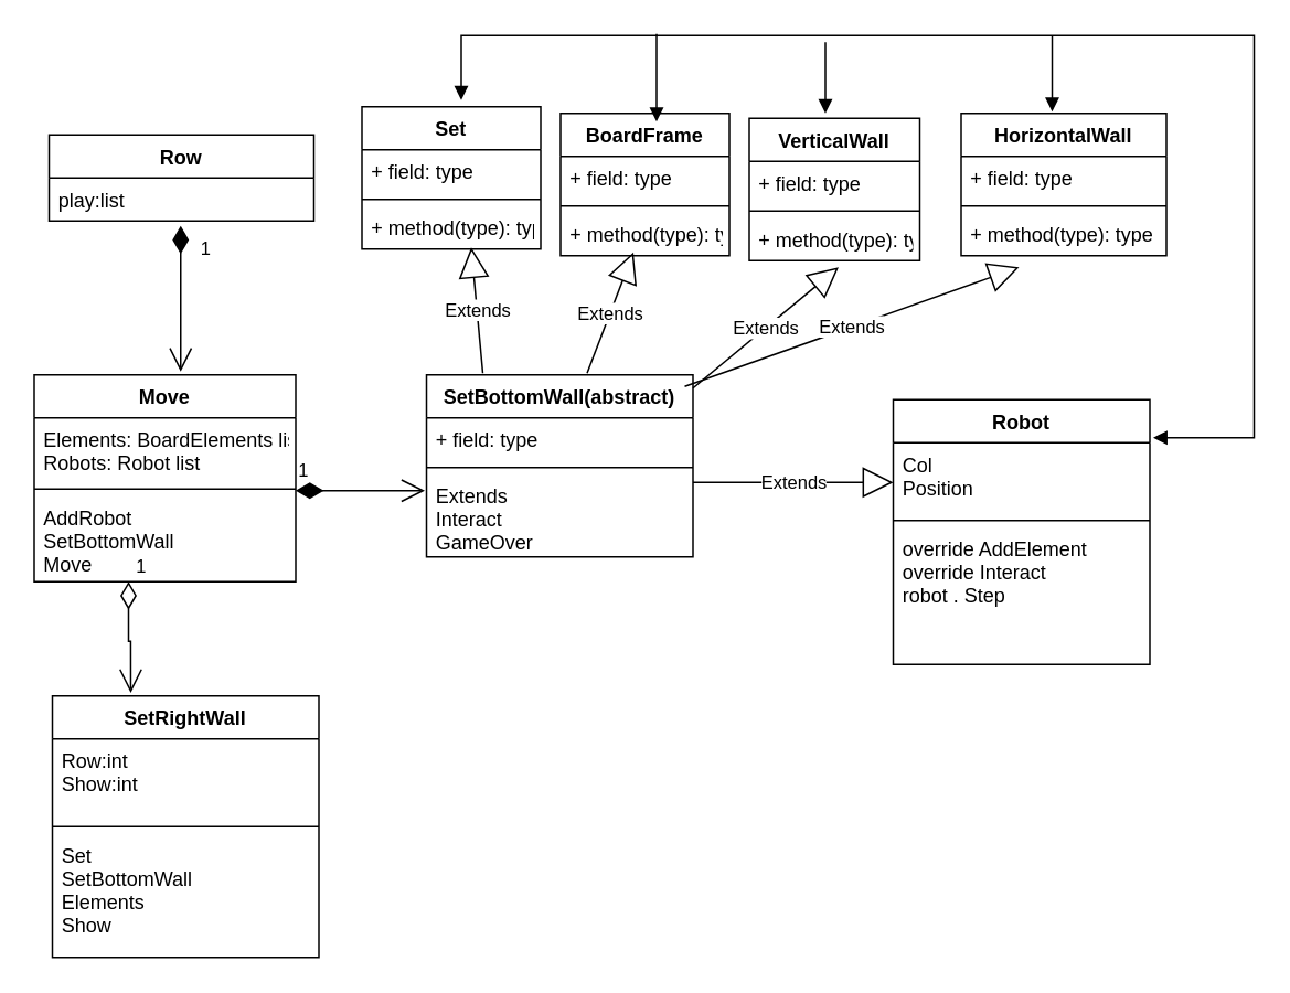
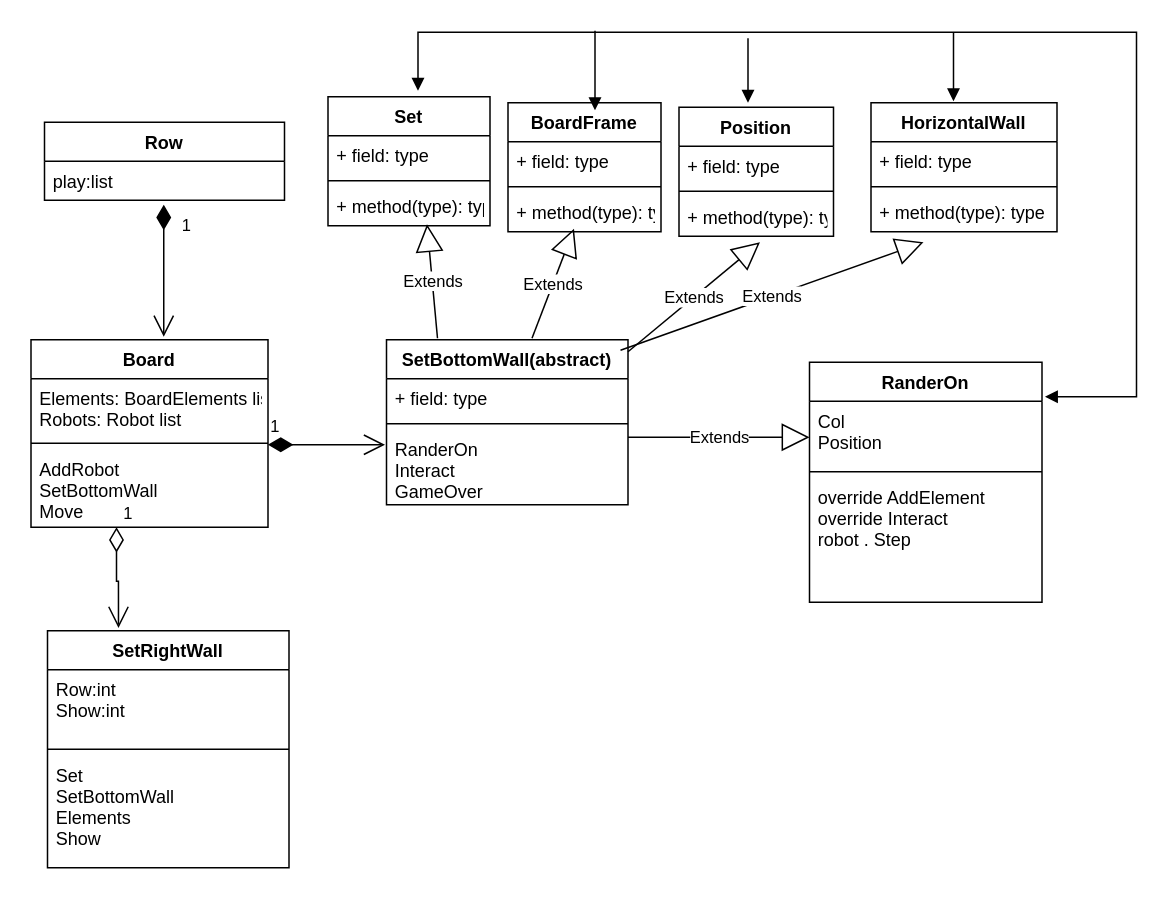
- <mxCell id="32" value="VerticalWall" style="swimlane;fontStyle=1;align=center;verticalAlign=top;childLayout=stackLayout;horizontal=1;startSize=26;horizontalStack=0;resizeParent=1;resizeParentMax=0;resizeLast=0;collapsible=1;marginBottom=0;" vertex="1" parent="1"><mxGeometry x="452" y="71" width="103" height="86" as="geometry" /></mxCell>
+ <mxCell id="32" value="Position" style="swimlane;fontStyle=1;align=center;verticalAlign=top;childLayout=stackLayout;horizontal=1;startSize=26;horizontalStack=0;resizeParent=1;resizeParentMax=0;resizeLast=0;collapsible=1;marginBottom=0;" vertex="1" parent="1"><mxGeometry x="452" y="71" width="103" height="86" as="geometry" /></mxCell>
- <mxCell id="4" value="Move" style="swimlane;fontStyle=1;align=center;verticalAlign=top;childLayout=stackLayout;horizontal=1;startSize=26;horizontalStack=0;resizeParent=1;resizeParentMax=0;resizeLast=0;collapsible=1;marginBottom=0;" vertex="1" parent="1"><mxGeometry x="20" y="226" width="158" height="125" as="geometry" /></mxCell>
+ <mxCell id="4" value="Board" style="swimlane;fontStyle=1;align=center;verticalAlign=top;childLayout=stackLayout;horizontal=1;startSize=26;horizontalStack=0;resizeParent=1;resizeParentMax=0;resizeLast=0;collapsible=1;marginBottom=0;" vertex="1" parent="1"><mxGeometry x="20" y="226" width="158" height="125" as="geometry" /></mxCell>
- <mxCell id="16" value="Robot" style="swimlane;fontStyle=1;align=center;verticalAlign=top;childLayout=stackLayout;horizontal=1;startSize=26;horizontalStack=0;resizeParent=1;resizeParentMax=0;resizeLast=0;collapsible=1;marginBottom=0;" vertex="1" parent="1"><mxGeometry x="539" y="241" width="155" height="160" as="geometry" /></mxCell>
+ <mxCell id="16" value="RanderOn" style="swimlane;fontStyle=1;align=center;verticalAlign=top;childLayout=stackLayout;horizontal=1;startSize=26;horizontalStack=0;resizeParent=1;resizeParentMax=0;resizeLast=0;collapsible=1;marginBottom=0;" vertex="1" parent="1"><mxGeometry x="539" y="241" width="155" height="160" as="geometry" /></mxCell>
- <mxCell id="14" value="Extends&#10;Interact&#10;GameOver" style="text;strokeColor=none;fillColor=none;align=left;verticalAlign=top;spacingLeft=4;spacingRight=4;overflow=hidden;rotatable=0;points=[[0,0.5],[1,0.5]];portConstraint=eastwest;" vertex="1" parent="11"><mxGeometry y="60" width="161" height="50" as="geometry" /></mxCell>
+ <mxCell id="14" value="RanderOn&#10;Interact&#10;GameOver" style="text;strokeColor=none;fillColor=none;align=left;verticalAlign=top;spacingLeft=4;spacingRight=4;overflow=hidden;rotatable=0;points=[[0,0.5],[1,0.5]];portConstraint=eastwest;" vertex="1" parent="11"><mxGeometry y="60" width="161" height="50" as="geometry" /></mxCell>
